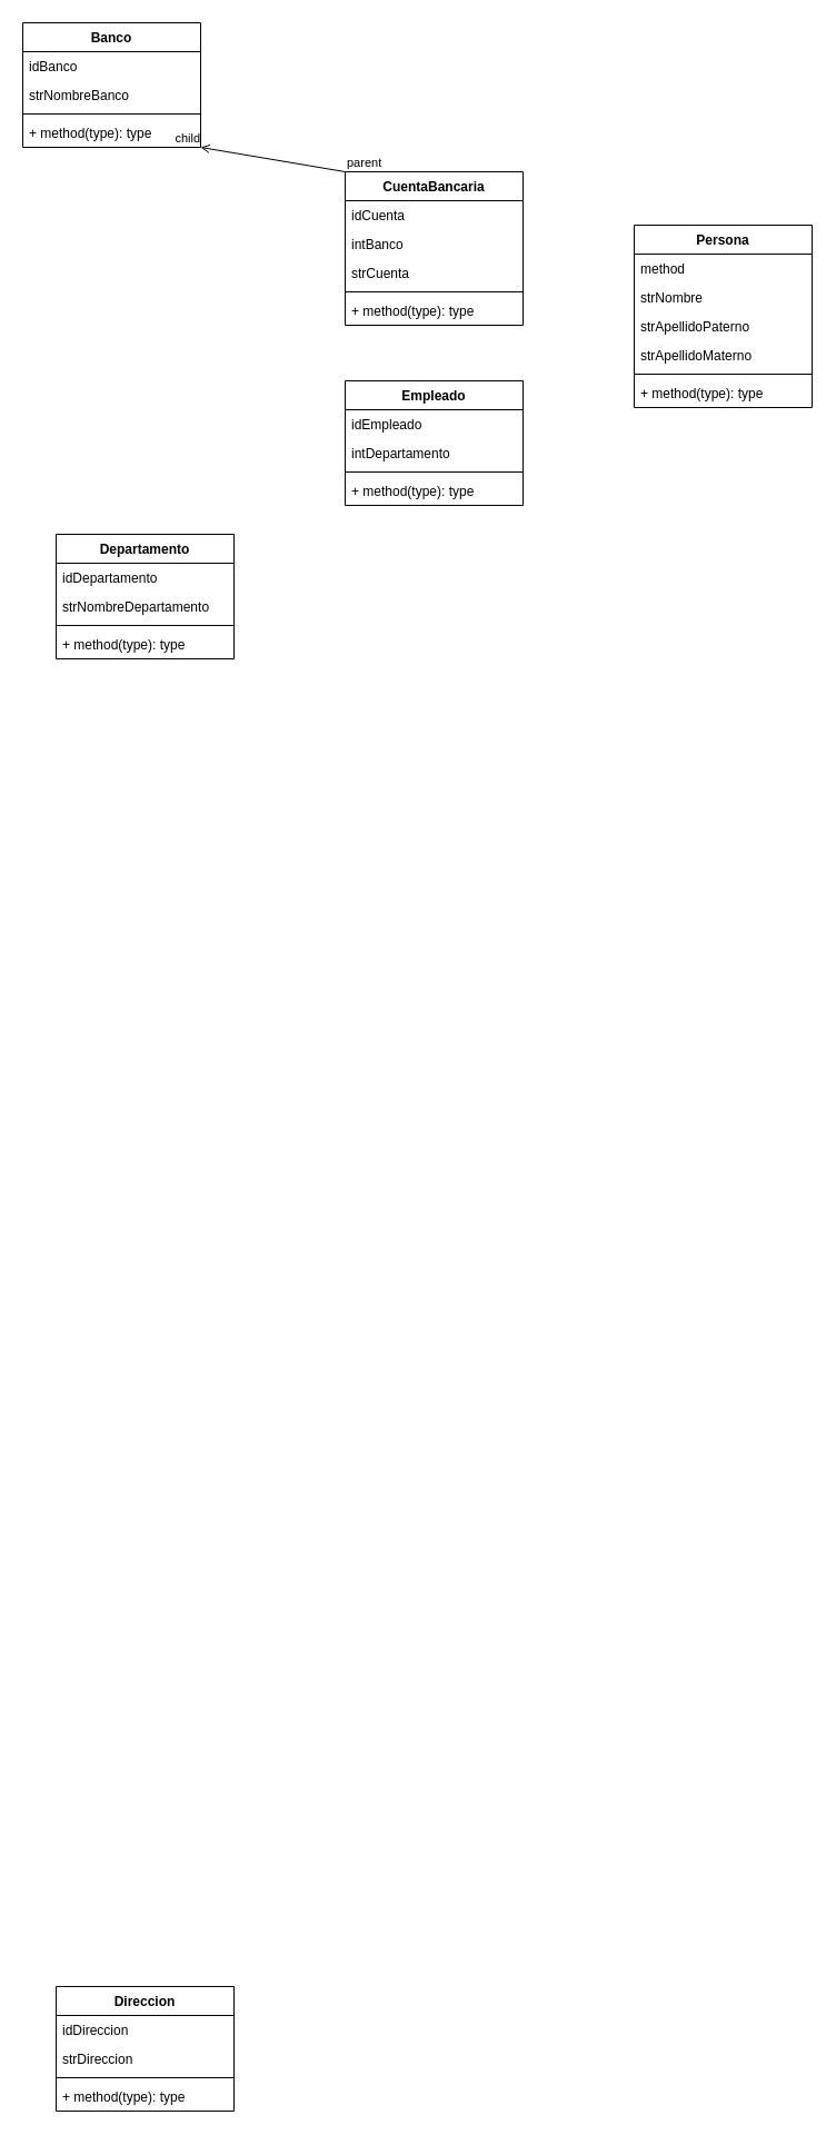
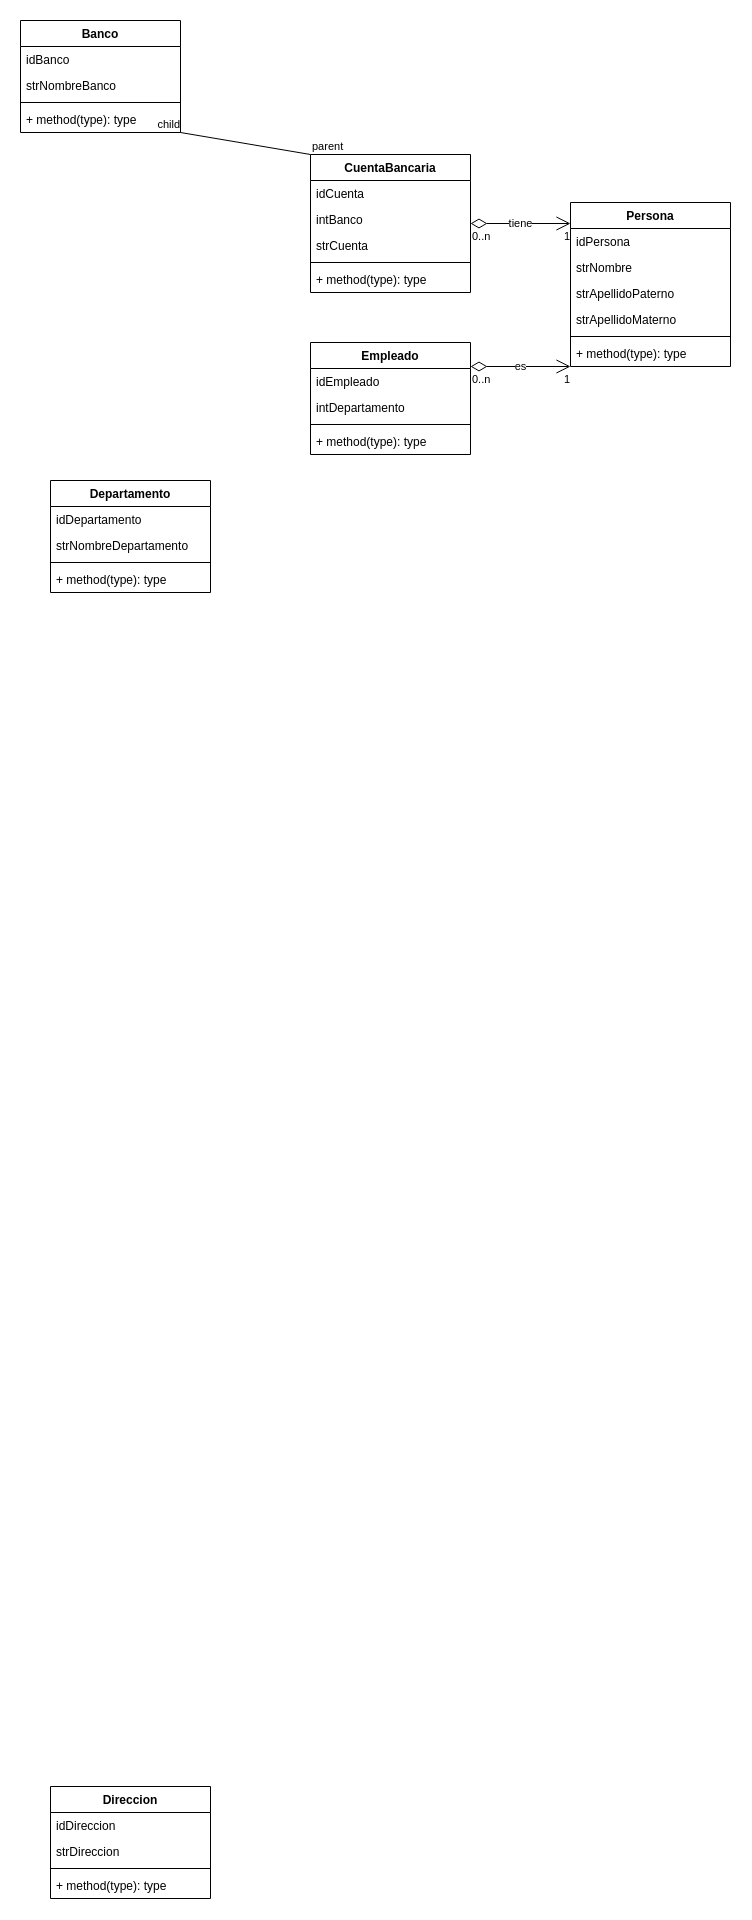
- <mxCell id="41" value="" style="endArrow=open;html=1;edgeStyle=orthogonalEdgeStyle;rounded=0;noEdgeStyle=1;orthogonal=1;" edge="1" parent="1" source="14" target="36"><mxGeometry relative="1" as="geometry"><mxPoint x="340" y="620" as="sourcePoint" /><mxPoint x="500" y="620" as="targetPoint" /><Array as="points" /></mxGeometry></mxCell>
+ <mxCell id="41" value="" style="endArrow=none;html=1;edgeStyle=orthogonalEdgeStyle;rounded=0;noEdgeStyle=1;orthogonal=1;" edge="1" parent="1" source="14" target="36"><mxGeometry relative="1" as="geometry"><mxPoint x="340" y="620" as="sourcePoint" /><mxPoint x="500" y="620" as="targetPoint" /><Array as="points" /></mxGeometry></mxCell>
+ <mxCell id="20" value="tiene" style="endArrow=open;html=1;endSize=12;startArrow=diamondThin;startSize=14;startFill=0;edgeStyle=orthogonalEdgeStyle;rounded=0;noEdgeStyle=1;orthogonal=1;" edge="1" parent="1" source="14" target="2"><mxGeometry relative="1" as="geometry"><mxPoint x="310" y="500" as="sourcePoint" /><mxPoint x="470" y="500" as="targetPoint" /><Array as="points" /></mxGeometry></mxCell>
+ <mxCell id="21" value="0..n" style="edgeLabel;resizable=0;html=1;align=left;verticalAlign=top;" connectable="0" vertex="1" parent="20"><mxGeometry x="-1" relative="1" as="geometry" /></mxCell>
+ <mxCell id="22" value="1" style="edgeLabel;resizable=0;html=1;align=right;verticalAlign=top;" connectable="0" vertex="1" parent="20"><mxGeometry x="1" relative="1" as="geometry" /></mxCell>
- <mxCell id="3" value="method" style="text;strokeColor=none;fillColor=none;align=left;verticalAlign=top;spacingLeft=4;spacingRight=4;overflow=hidden;rotatable=0;points=[[0,0.5],[1,0.5]];portConstraint=eastwest;whiteSpace=wrap;html=1;" vertex="1" parent="2"><mxGeometry y="26" width="160" height="26" as="geometry" /></mxCell>
+ <mxCell id="3" value="idPersona" style="text;strokeColor=none;fillColor=none;align=left;verticalAlign=top;spacingLeft=4;spacingRight=4;overflow=hidden;rotatable=0;points=[[0,0.5],[1,0.5]];portConstraint=eastwest;whiteSpace=wrap;html=1;" vertex="1" parent="2"><mxGeometry y="26" width="160" height="26" as="geometry" /></mxCell>
+ <mxCell id="23" value="es" style="endArrow=open;html=1;endSize=12;startArrow=diamondThin;startSize=14;startFill=0;edgeStyle=orthogonalEdgeStyle;rounded=0;noEdgeStyle=1;orthogonal=1;" edge="1" parent="1" source="9" target="2"><mxGeometry relative="1" as="geometry"><mxPoint x="330" y="230" as="sourcePoint" /><mxPoint x="490" y="230" as="targetPoint" /><Array as="points" /><mxPoint as="offset" /></mxGeometry></mxCell>
+ <mxCell id="24" value="0..n" style="edgeLabel;resizable=0;html=1;align=left;verticalAlign=top;" connectable="0" vertex="1" parent="23"><mxGeometry x="-1" relative="1" as="geometry" /></mxCell>
+ <mxCell id="25" value="1" style="edgeLabel;resizable=0;html=1;align=right;verticalAlign=top;" connectable="0" vertex="1" parent="23"><mxGeometry x="1" relative="1" as="geometry" /></mxCell>
